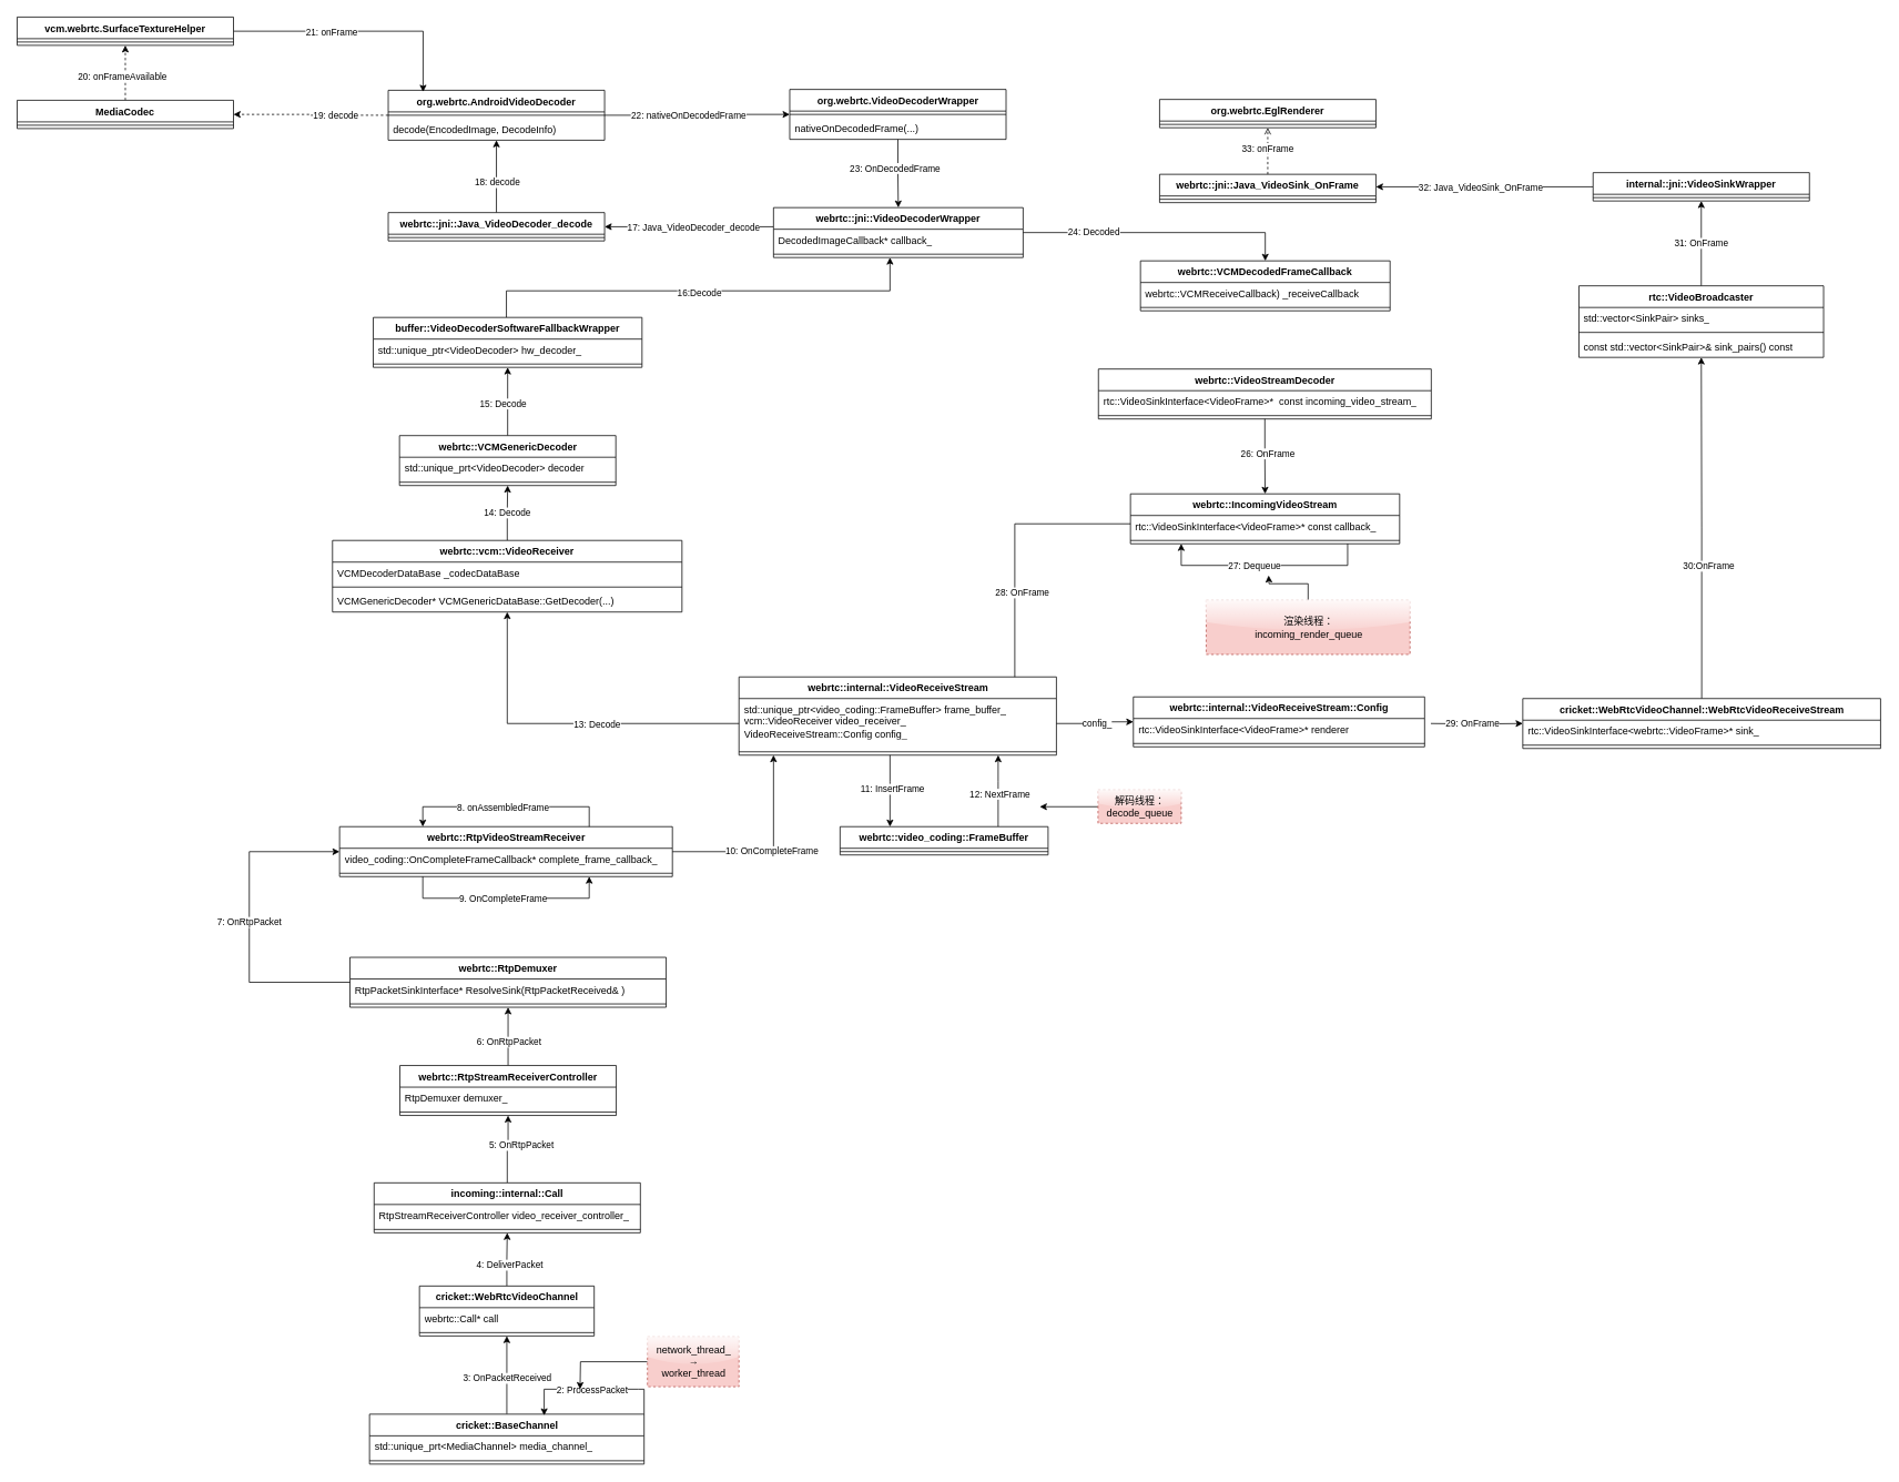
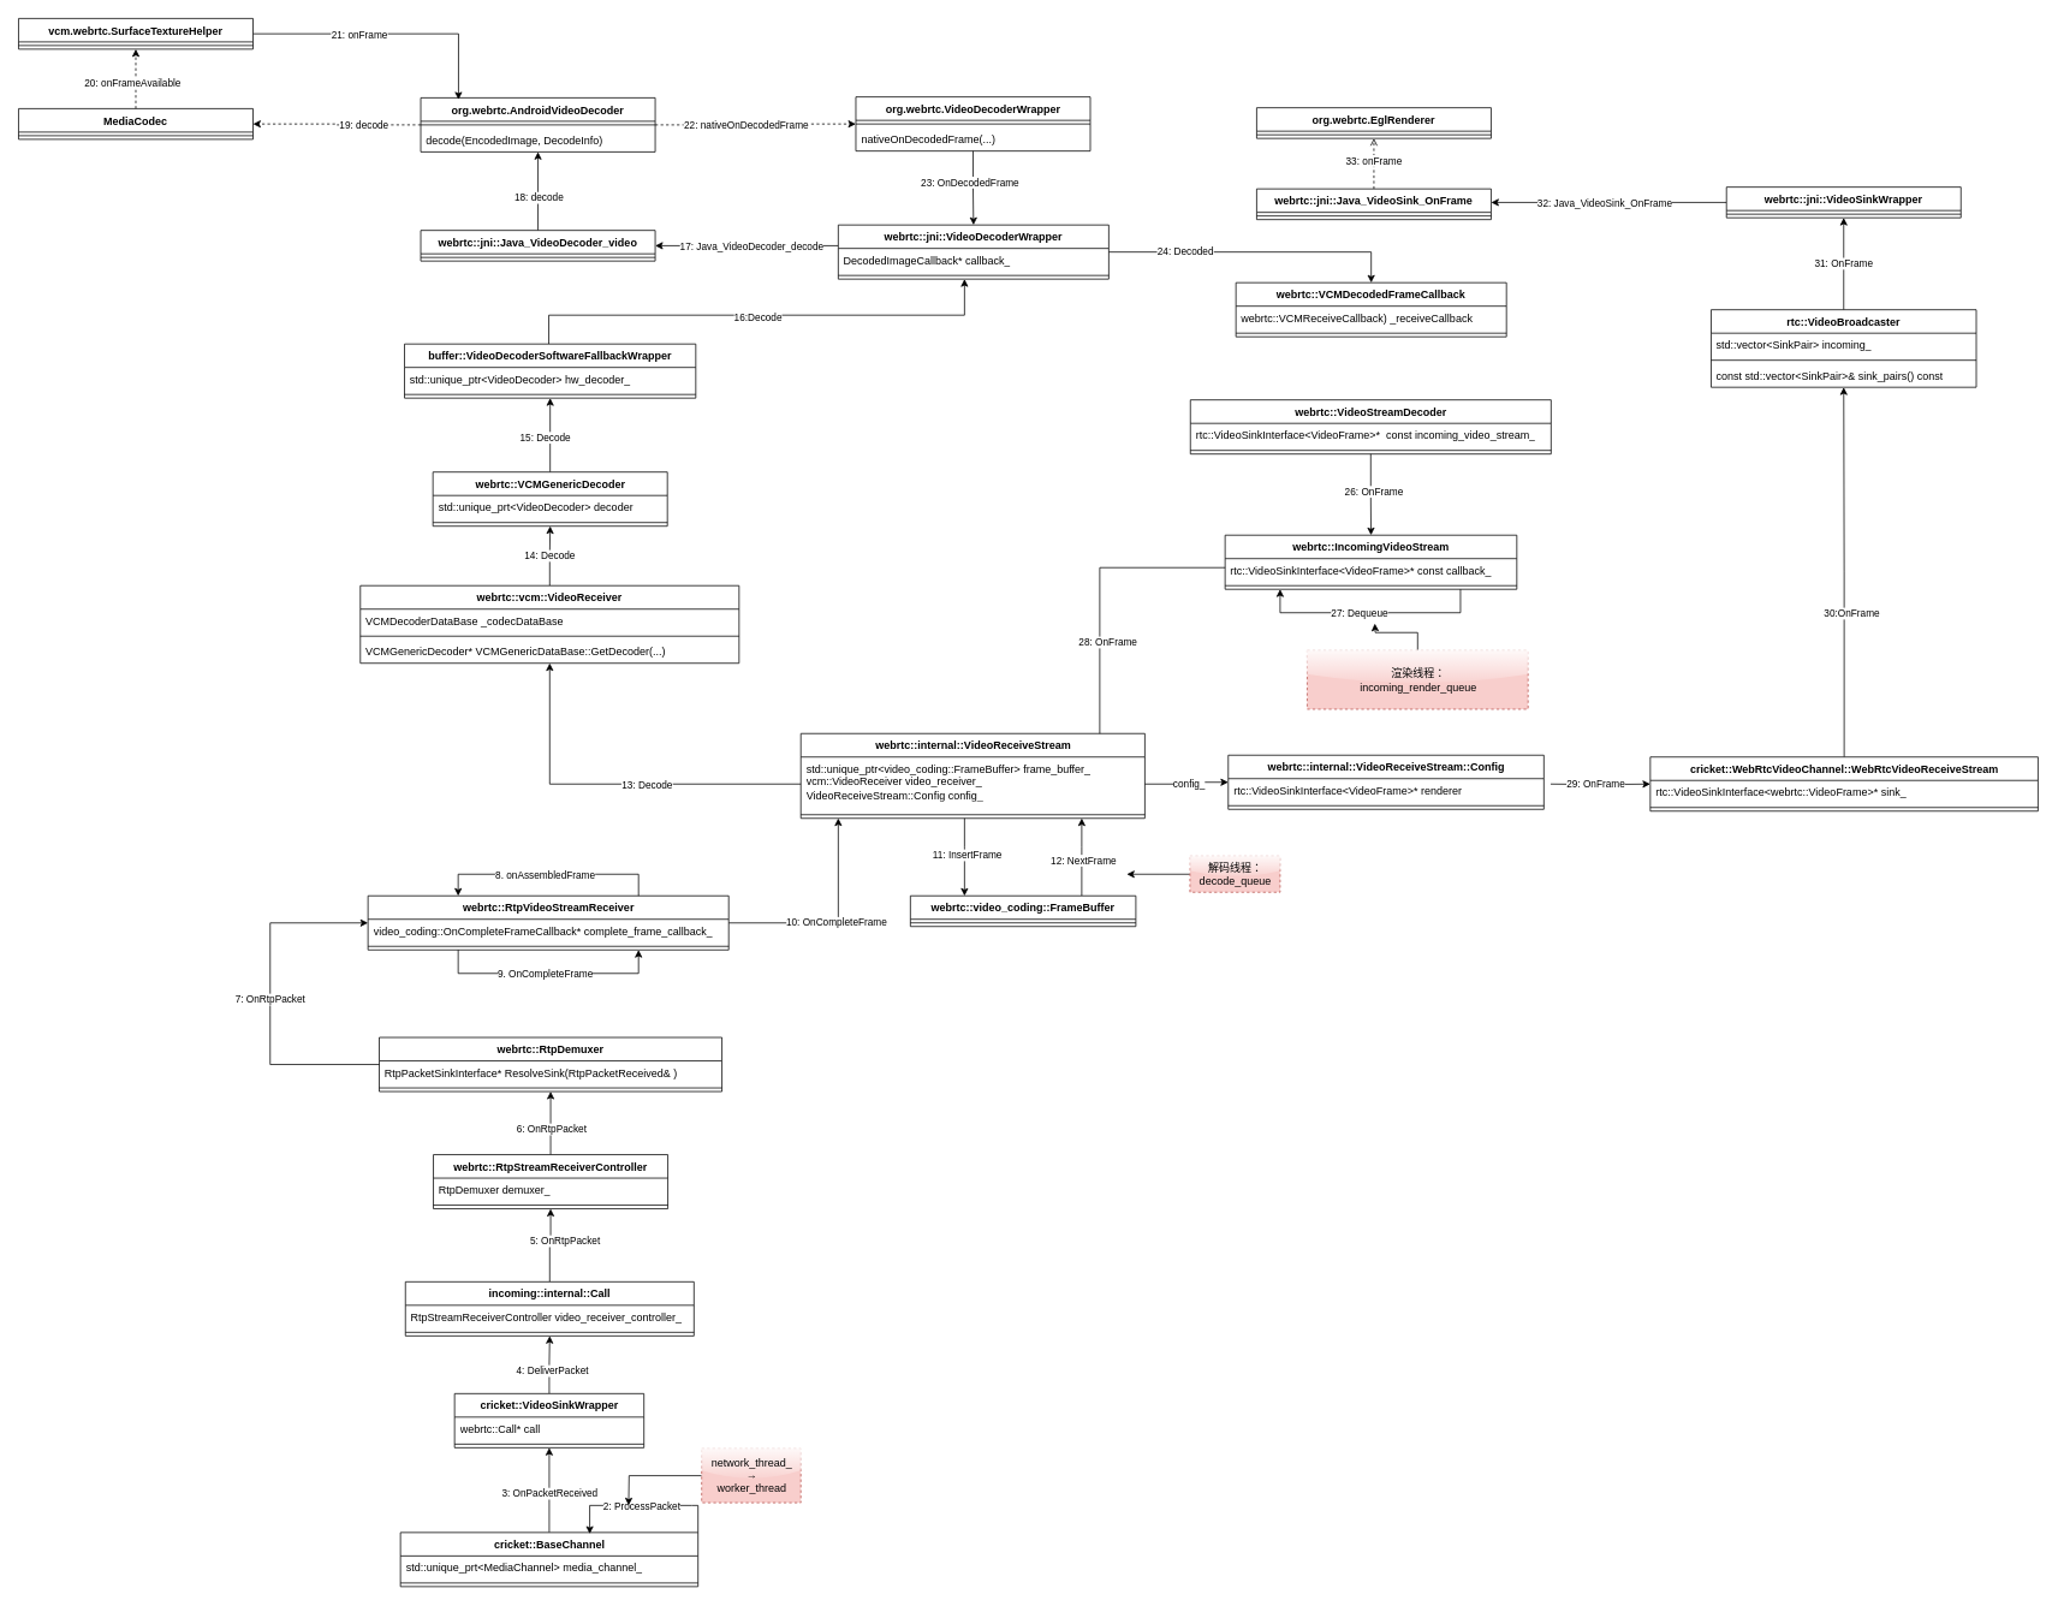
- <mxCell id="69" style="edgeStyle=orthogonalEdgeStyle;rounded=0;orthogonalLoop=1;jettySize=auto;html=1;" parent="1" source="71" target="129" edge="1"><mxGeometry relative="1" as="geometry" /></mxCell>
+ <mxCell id="69" style="edgeStyle=orthogonalEdgeStyle;rounded=0;orthogonalLoop=1;jettySize=auto;html=1;dashed=1;" parent="1" source="71" target="129" edge="1"><mxGeometry relative="1" as="geometry" /></mxCell>
- <mxCell id="107" value="internal::jni::VideoSinkWrapper" style="swimlane;fontStyle=1;align=center;verticalAlign=top;childLayout=stackLayout;horizontal=1;startSize=26;horizontalStack=0;resizeParent=1;resizeParentMax=0;resizeLast=0;collapsible=1;marginBottom=0;whiteSpace=wrap;html=1;" parent="1" vertex="1"><mxGeometry x="1914" y="207" width="260" height="34" as="geometry"><mxRectangle x="1286" y="-342" width="212.5" height="30" as="alternateBounds" /></mxGeometry></mxCell>
+ <mxCell id="107" value="webrtc::jni::VideoSinkWrapper" style="swimlane;fontStyle=1;align=center;verticalAlign=top;childLayout=stackLayout;horizontal=1;startSize=26;horizontalStack=0;resizeParent=1;resizeParentMax=0;resizeLast=0;collapsible=1;marginBottom=0;whiteSpace=wrap;html=1;" parent="1" vertex="1"><mxGeometry x="1914" y="207" width="260" height="34" as="geometry"><mxRectangle x="1286" y="-342" width="212.5" height="30" as="alternateBounds" /></mxGeometry></mxCell>
- <mxCell id="65" value="webrtc::jni::Java_VideoDecoder_decode" style="swimlane;fontStyle=1;align=center;verticalAlign=top;childLayout=stackLayout;horizontal=1;startSize=26;horizontalStack=0;resizeParent=1;resizeParentMax=0;resizeLast=0;collapsible=1;marginBottom=0;whiteSpace=wrap;html=1;" parent="1" vertex="1"><mxGeometry x="466" y="255" width="260" height="34" as="geometry"><mxRectangle x="467" y="170" width="299" height="30" as="alternateBounds" /></mxGeometry></mxCell>
+ <mxCell id="65" value="webrtc::jni::Java_VideoDecoder_video" style="swimlane;fontStyle=1;align=center;verticalAlign=top;childLayout=stackLayout;horizontal=1;startSize=26;horizontalStack=0;resizeParent=1;resizeParentMax=0;resizeLast=0;collapsible=1;marginBottom=0;whiteSpace=wrap;html=1;" parent="1" vertex="1"><mxGeometry x="466" y="255" width="260" height="34" as="geometry"><mxRectangle x="467" y="170" width="299" height="30" as="alternateBounds" /></mxGeometry></mxCell>
- <mxCell id="102" value="std::vector&amp;lt;SinkPair&amp;gt; sinks_" style="text;strokeColor=none;fillColor=none;align=left;verticalAlign=top;spacingLeft=4;spacingRight=4;overflow=hidden;rotatable=0;points=[[0,0.5],[1,0.5]];portConstraint=eastwest;whiteSpace=wrap;html=1;" parent="101" vertex="1"><mxGeometry y="26" width="294" height="26" as="geometry" /></mxCell>
+ <mxCell id="102" value="std::vector&amp;lt;SinkPair&amp;gt; incoming_" style="text;strokeColor=none;fillColor=none;align=left;verticalAlign=top;spacingLeft=4;spacingRight=4;overflow=hidden;rotatable=0;points=[[0,0.5],[1,0.5]];portConstraint=eastwest;whiteSpace=wrap;html=1;" parent="101" vertex="1"><mxGeometry y="26" width="294" height="26" as="geometry" /></mxCell>
- <mxCell id="9" value="cricket::WebRtcVideoChannel" style="swimlane;fontStyle=1;align=center;verticalAlign=top;childLayout=stackLayout;horizontal=1;startSize=26;horizontalStack=0;resizeParent=1;resizeParentMax=0;resizeLast=0;collapsible=1;marginBottom=0;whiteSpace=wrap;html=1;" parent="1" vertex="1"><mxGeometry x="503.5" y="1545" width="210" height="60" as="geometry"><mxRectangle x="800" y="461" width="230" height="30" as="alternateBounds" /></mxGeometry></mxCell>
+ <mxCell id="9" value="cricket::VideoSinkWrapper" style="swimlane;fontStyle=1;align=center;verticalAlign=top;childLayout=stackLayout;horizontal=1;startSize=26;horizontalStack=0;resizeParent=1;resizeParentMax=0;resizeLast=0;collapsible=1;marginBottom=0;whiteSpace=wrap;html=1;" parent="1" vertex="1"><mxGeometry x="503.5" y="1545" width="210" height="60" as="geometry"><mxRectangle x="800" y="461" width="230" height="30" as="alternateBounds" /></mxGeometry></mxCell>
